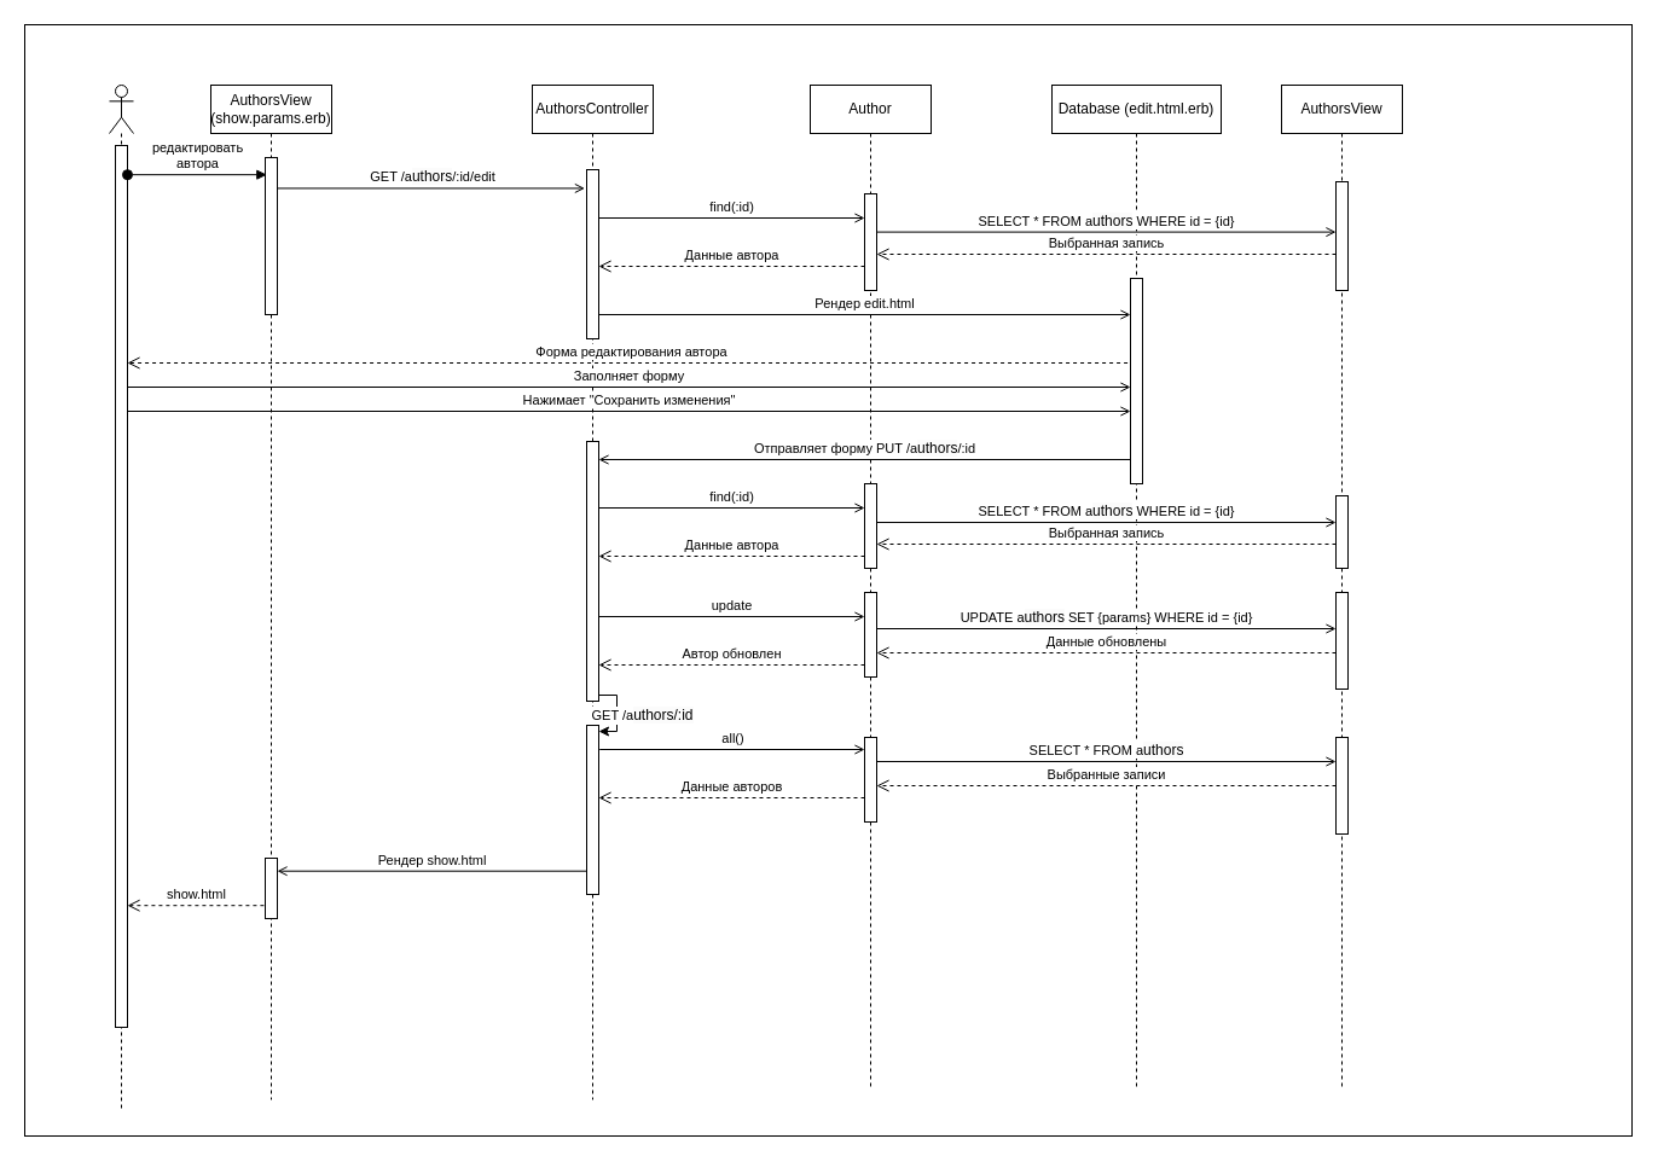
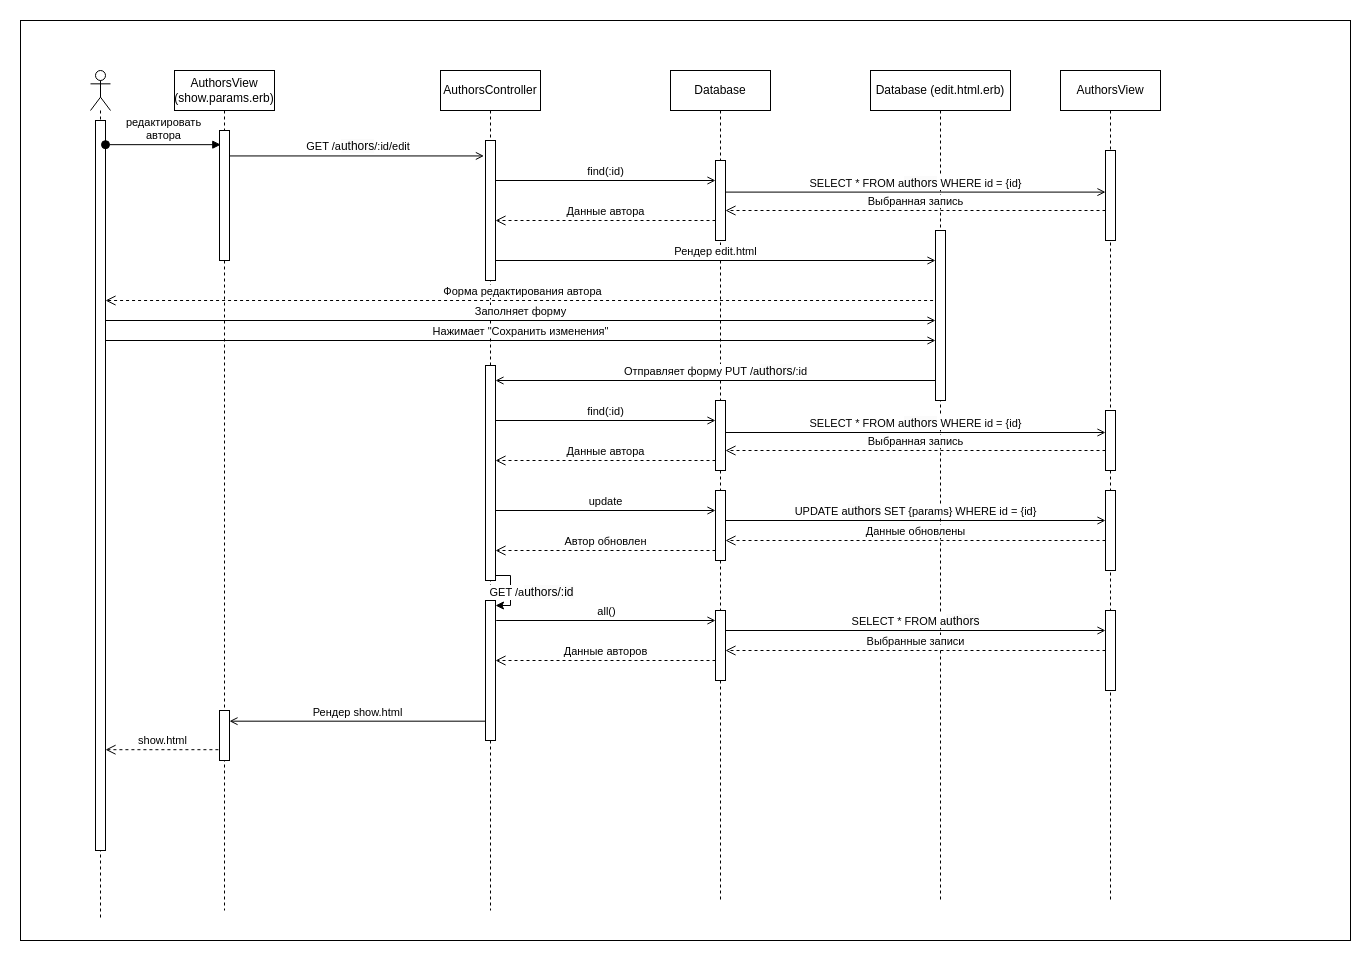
- <mxCell id="16" value="Author" style="shape=umlLifeline;perimeter=lifelinePerimeter;whiteSpace=wrap;html=1;container=1;dropTarget=0;collapsible=0;recursiveResize=0;outlineConnect=0;portConstraint=eastwest;newEdgeStyle={&quot;curved&quot;:0,&quot;rounded&quot;:0};" parent="1" vertex="1"><mxGeometry x="670" y="70" width="100" height="830" as="geometry" /></mxCell>
+ <mxCell id="16" value="Database" style="shape=umlLifeline;perimeter=lifelinePerimeter;whiteSpace=wrap;html=1;container=1;dropTarget=0;collapsible=0;recursiveResize=0;outlineConnect=0;portConstraint=eastwest;newEdgeStyle={&quot;curved&quot;:0,&quot;rounded&quot;:0};" parent="1" vertex="1"><mxGeometry x="670" y="70" width="100" height="830" as="geometry" /></mxCell>
